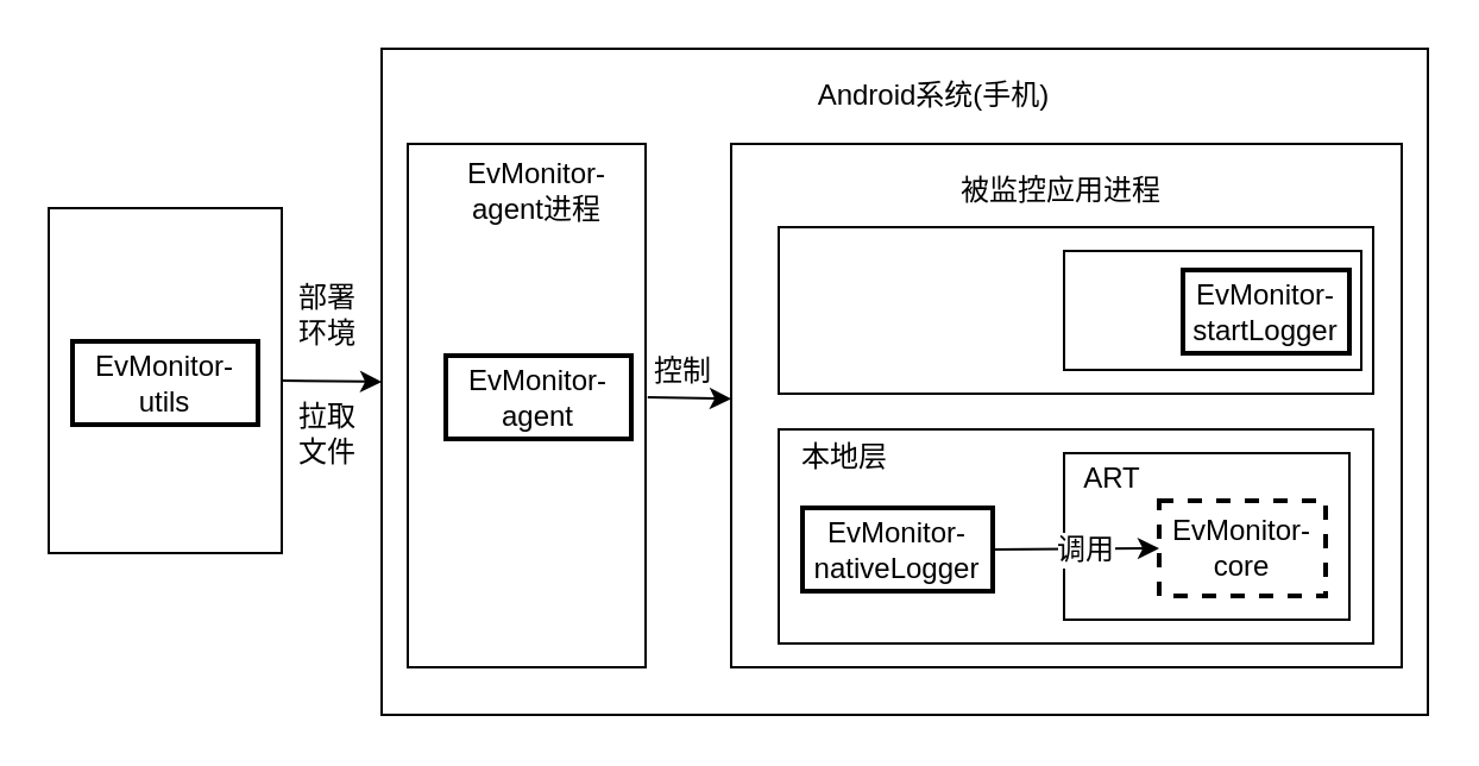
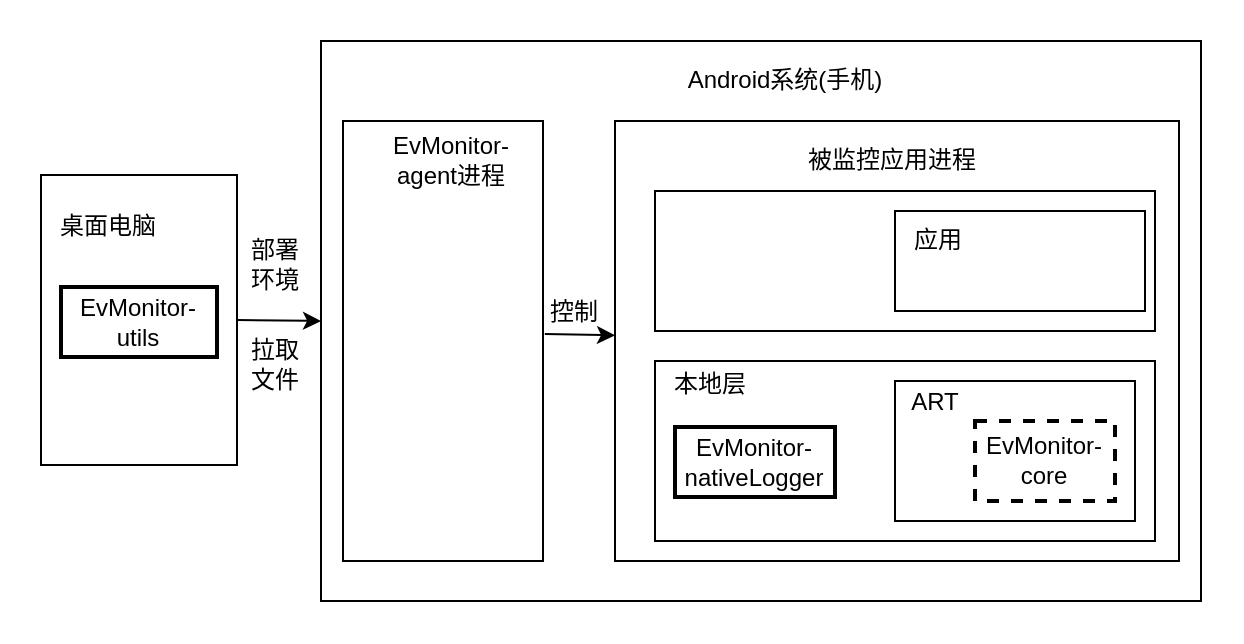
+ <mxCell id="27" value="桌面电脑" style="text;html=1;strokeColor=none;fillColor=none;align=center;verticalAlign=middle;whiteSpace=wrap;rounded=0;" parent="1" vertex="1"><mxGeometry x="20" y="103" width="68" height="20" as="geometry" /></mxCell>
+ <mxCell id="18" value="应用" style="text;html=1;strokeColor=none;fillColor=none;align=center;verticalAlign=middle;whiteSpace=wrap;rounded=0;" parent="1" vertex="1"><mxGeometry x="449" y="110" width="40" height="20" as="geometry" /></mxCell>
- <mxCell id="19" value="EvMonitor-startLogger" style="rounded=0;whiteSpace=wrap;html=1;strokeWidth=2;" parent="1" vertex="1"><mxGeometry x="497" y="113" width="70" height="35" as="geometry" /></mxCell>
- <mxCell id="21" value="EvMonitor-agent&lt;br&gt;" style="rounded=0;whiteSpace=wrap;html=1;strokeWidth=2;" parent="1" vertex="1"><mxGeometry x="187" y="149" width="78" height="35" as="geometry" /></mxCell>
- <mxCell id="13" value="" style="endArrow=classic;html=1;exitX=1;exitY=0.5;exitDx=0;exitDy=0;entryDx=0;entryDy=0;entryX=0;entryY=0.5;" parent="1" source="15" target="12" edge="1"><mxGeometry width="50" height="50" relative="1" as="geometry"><mxPoint x="266.81" y="233.476" as="sourcePoint" /><mxPoint x="327" y="233.648" as="targetPoint" /></mxGeometry></mxCell>
- <mxCell id="14" value="调用" style="text;html=1;resizable=0;points=[];align=center;verticalAlign=middle;labelBackgroundColor=#ffffff;" parent="13" vertex="1" connectable="0"><mxGeometry x="0.111" relative="1" as="geometry"><mxPoint as="offset" /></mxGeometry></mxCell>
